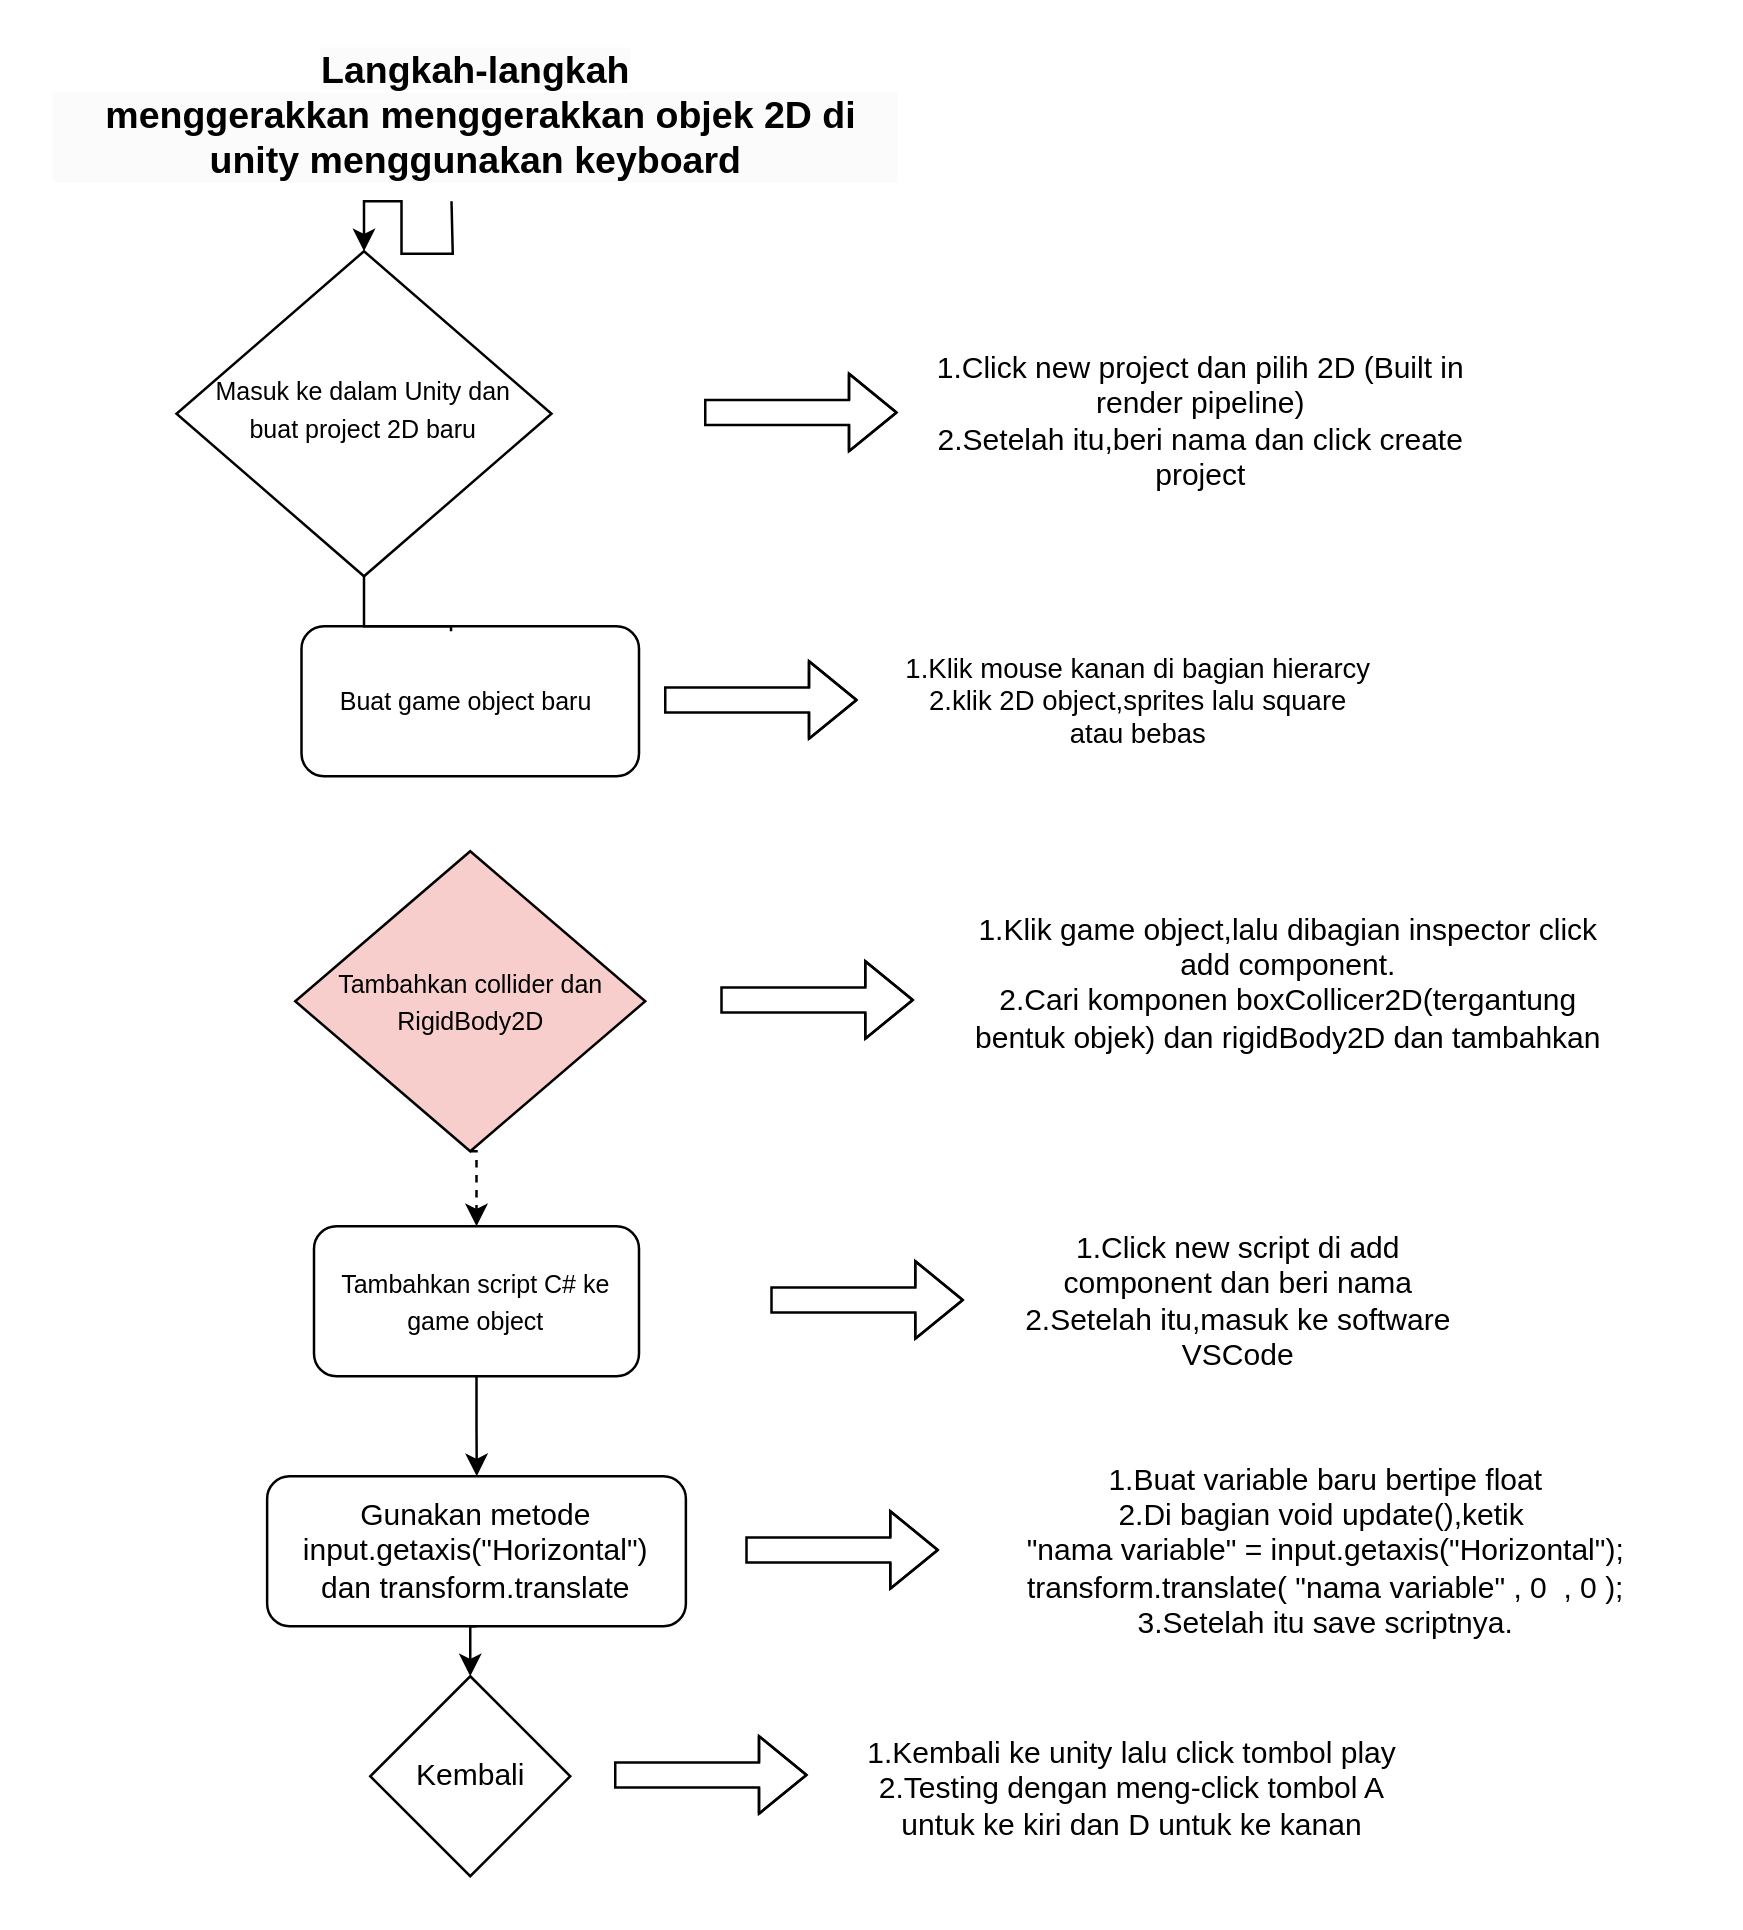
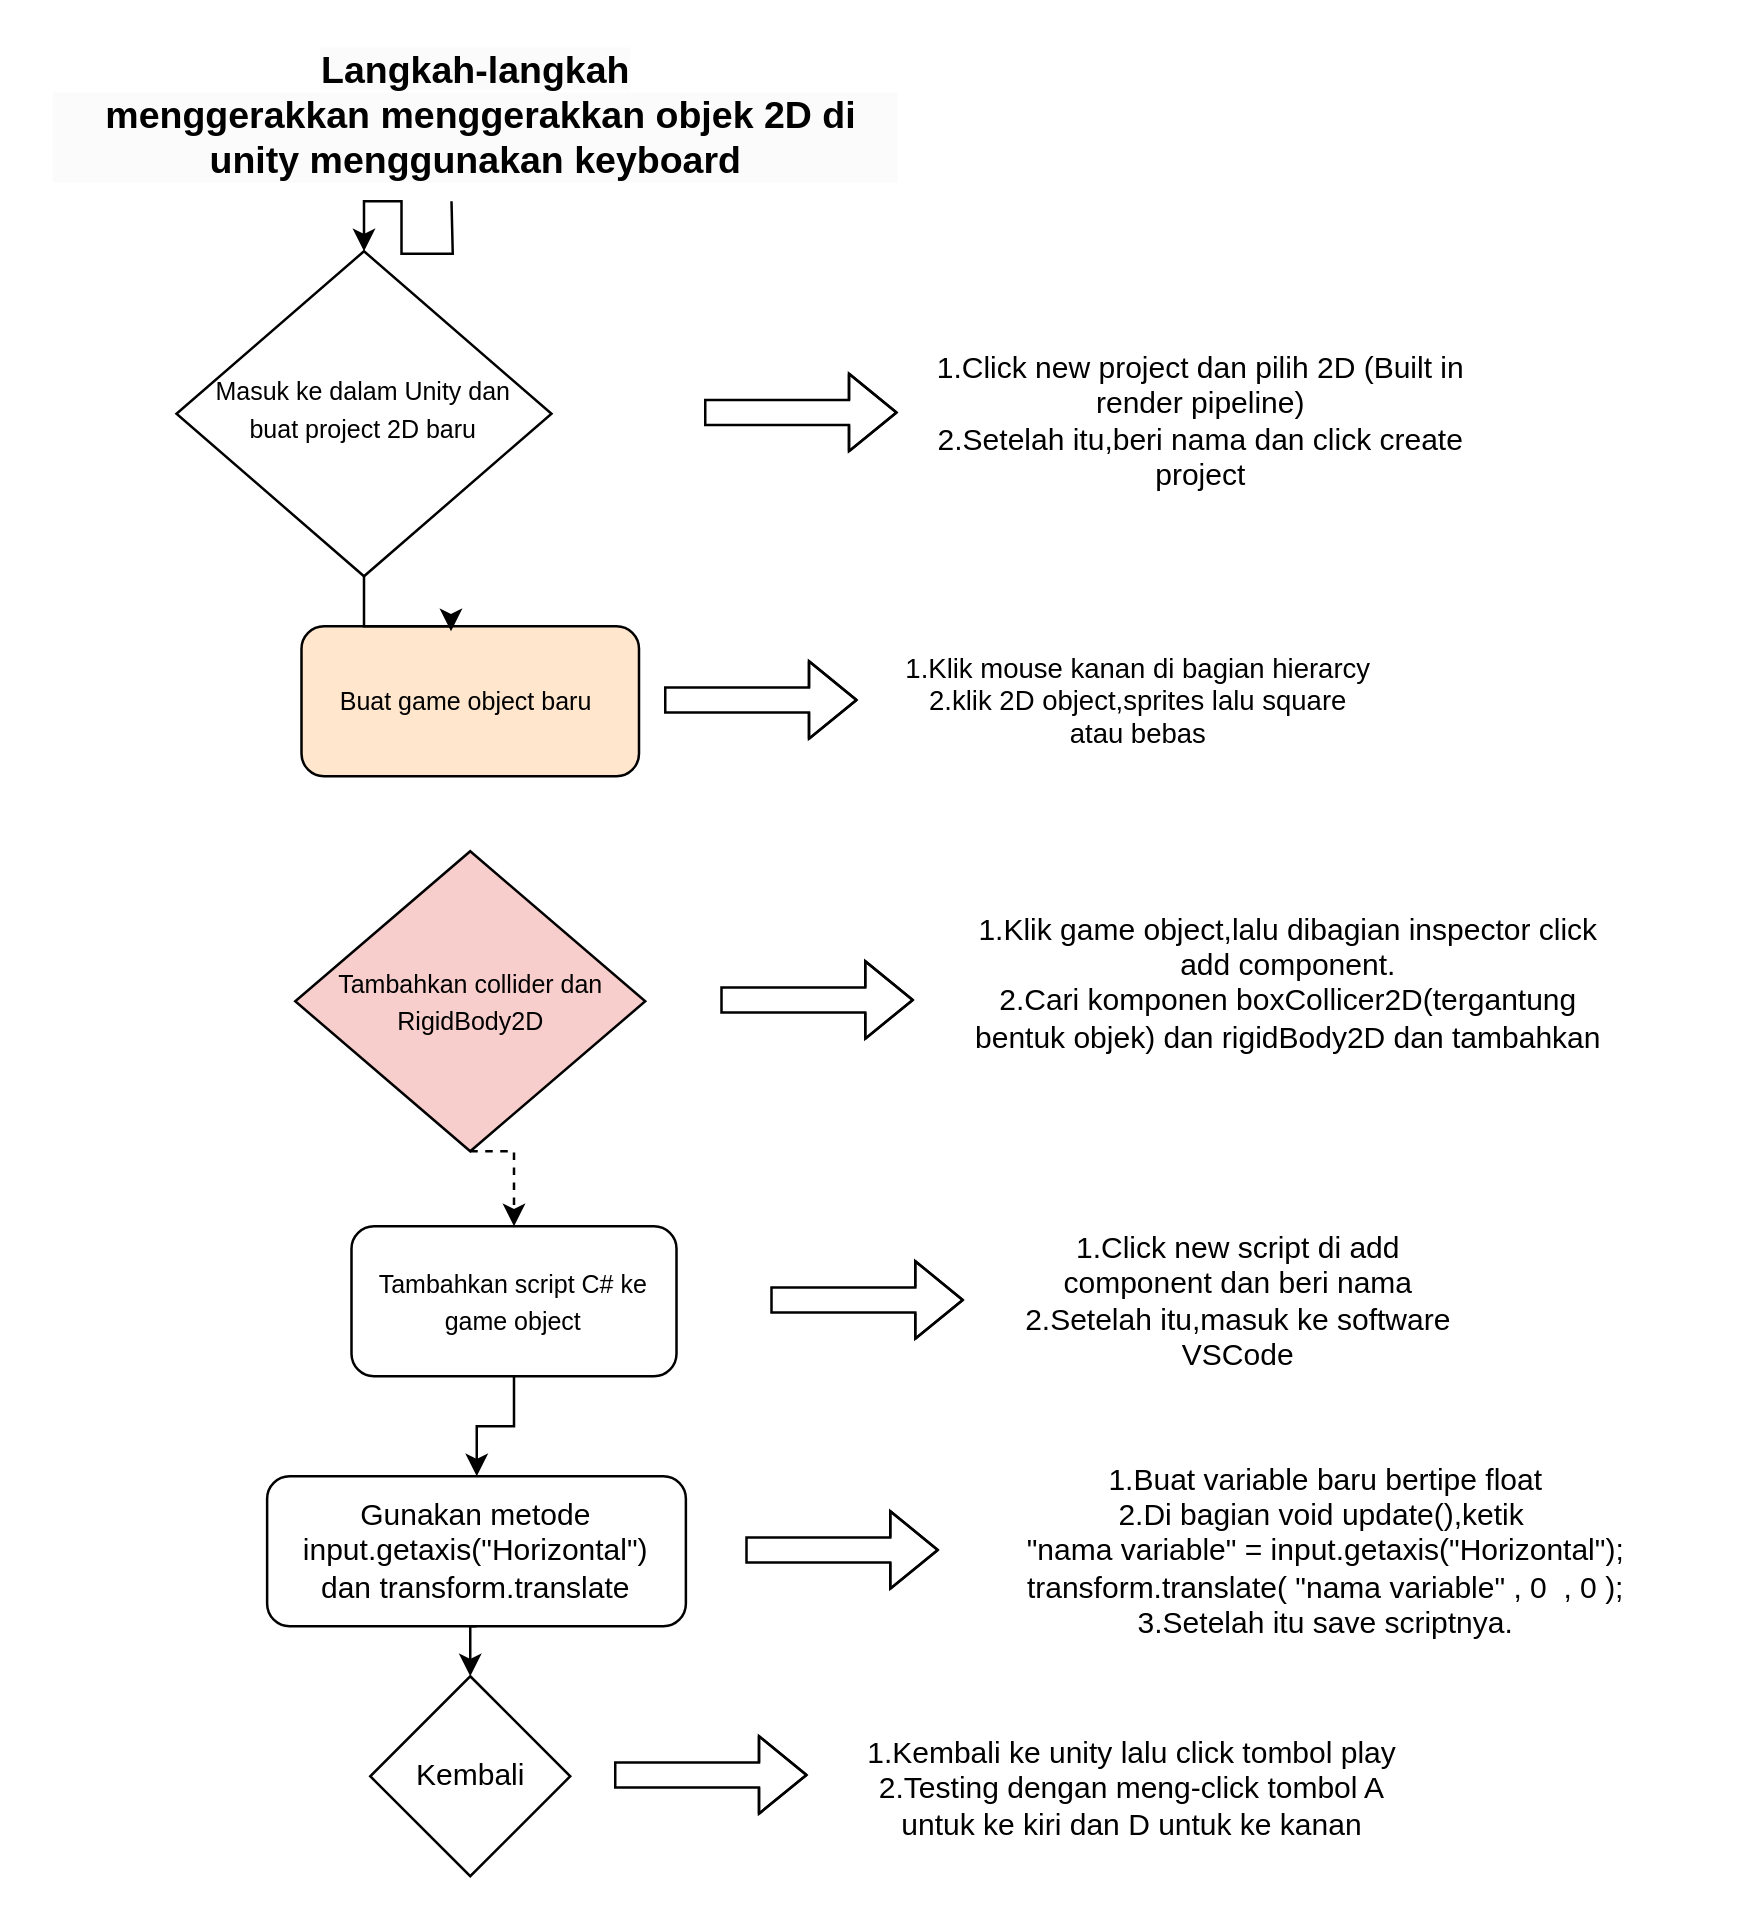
- <mxCell id="11" style="edgeStyle=orthogonalEdgeStyle;rounded=0;orthogonalLoop=1;jettySize=auto;html=1;exitX=0.5;exitY=1;exitDx=0;exitDy=0;entryX=0.443;entryY=0.034;entryDx=0;entryDy=0;entryPerimeter=0;endArrow=none;" edge="1" parent="1" source="3" target="10"><mxGeometry relative="1" as="geometry" /></mxCell>
+ <mxCell id="11" style="edgeStyle=orthogonalEdgeStyle;rounded=0;orthogonalLoop=1;jettySize=auto;html=1;exitX=0.5;exitY=1;exitDx=0;exitDy=0;entryX=0.443;entryY=0.034;entryDx=0;entryDy=0;entryPerimeter=0;" edge="1" parent="1" source="3" target="10"><mxGeometry relative="1" as="geometry" /></mxCell>
- <mxCell id="10" value="&lt;span style=&quot;font-size: 10px;&quot;&gt;Buat game object baru&amp;nbsp;&lt;/span&gt;" style="rounded=1;whiteSpace=wrap;html=1;" vertex="1" parent="1"><mxGeometry x="120" y="240" width="135" height="60" as="geometry" /></mxCell>
+ <mxCell id="10" value="&lt;span style=&quot;font-size: 10px;&quot;&gt;Buat game object baru&amp;nbsp;&lt;/span&gt;" style="rounded=1;whiteSpace=wrap;html=1;fillColor=#ffe6cc;" vertex="1" parent="1"><mxGeometry x="120" y="240" width="135" height="60" as="geometry" /></mxCell>
- <mxCell id="13" value="&lt;span style=&quot;font-size: 10px;&quot;&gt;Tambahkan script C# ke game object&lt;/span&gt;" style="rounded=1;whiteSpace=wrap;html=1;" vertex="1" parent="1"><mxGeometry x="125" y="480" width="130" height="60" as="geometry" /></mxCell>
+ <mxCell id="13" value="&lt;span style=&quot;font-size: 10px;&quot;&gt;Tambahkan script C# ke game object&lt;/span&gt;" style="rounded=1;whiteSpace=wrap;html=1;" vertex="1" parent="1"><mxGeometry x="140" y="480" width="130" height="60" as="geometry" /></mxCell>
